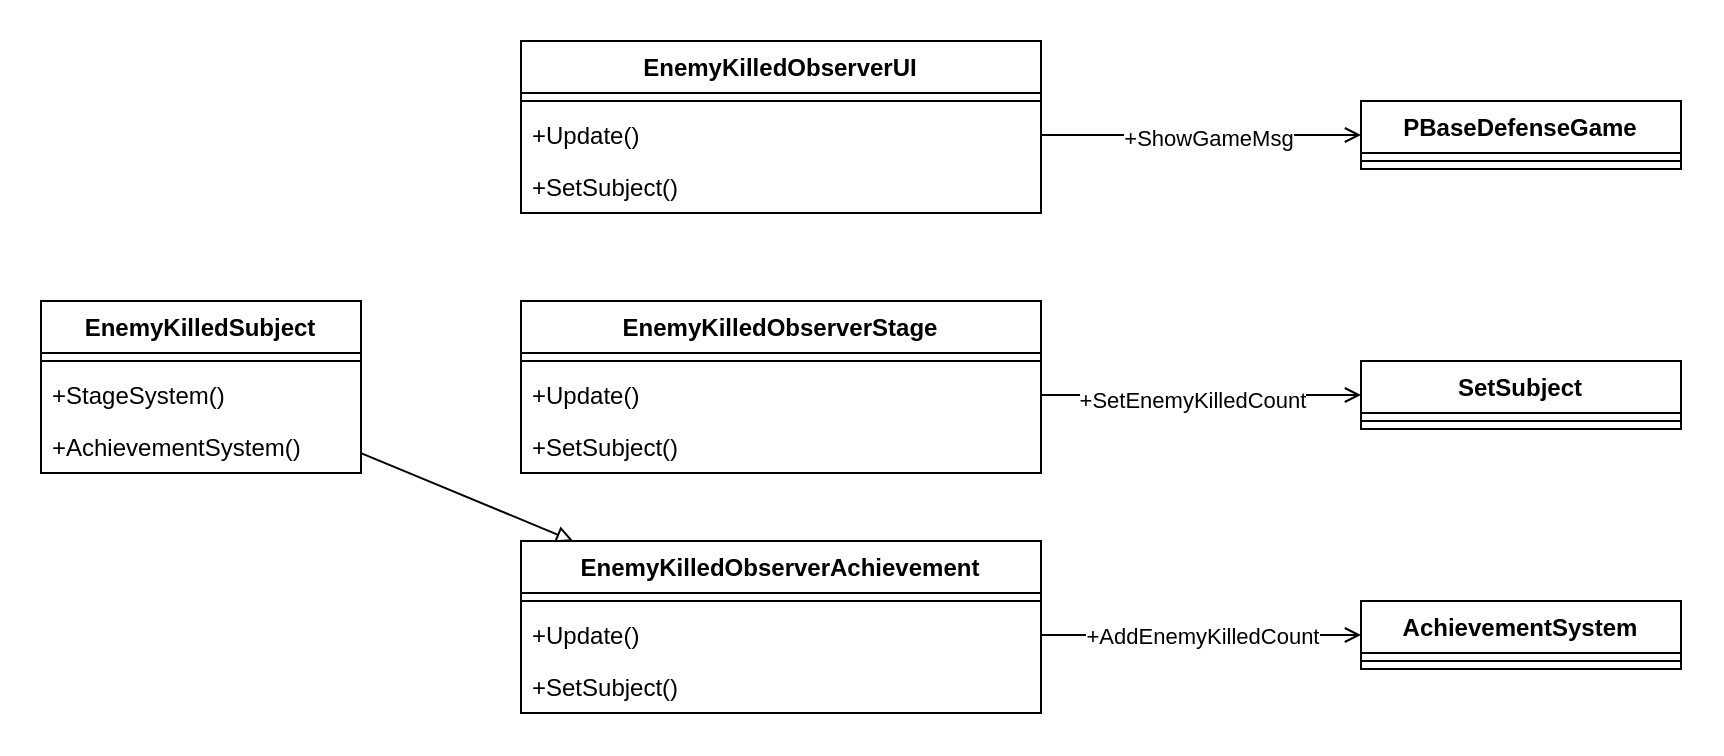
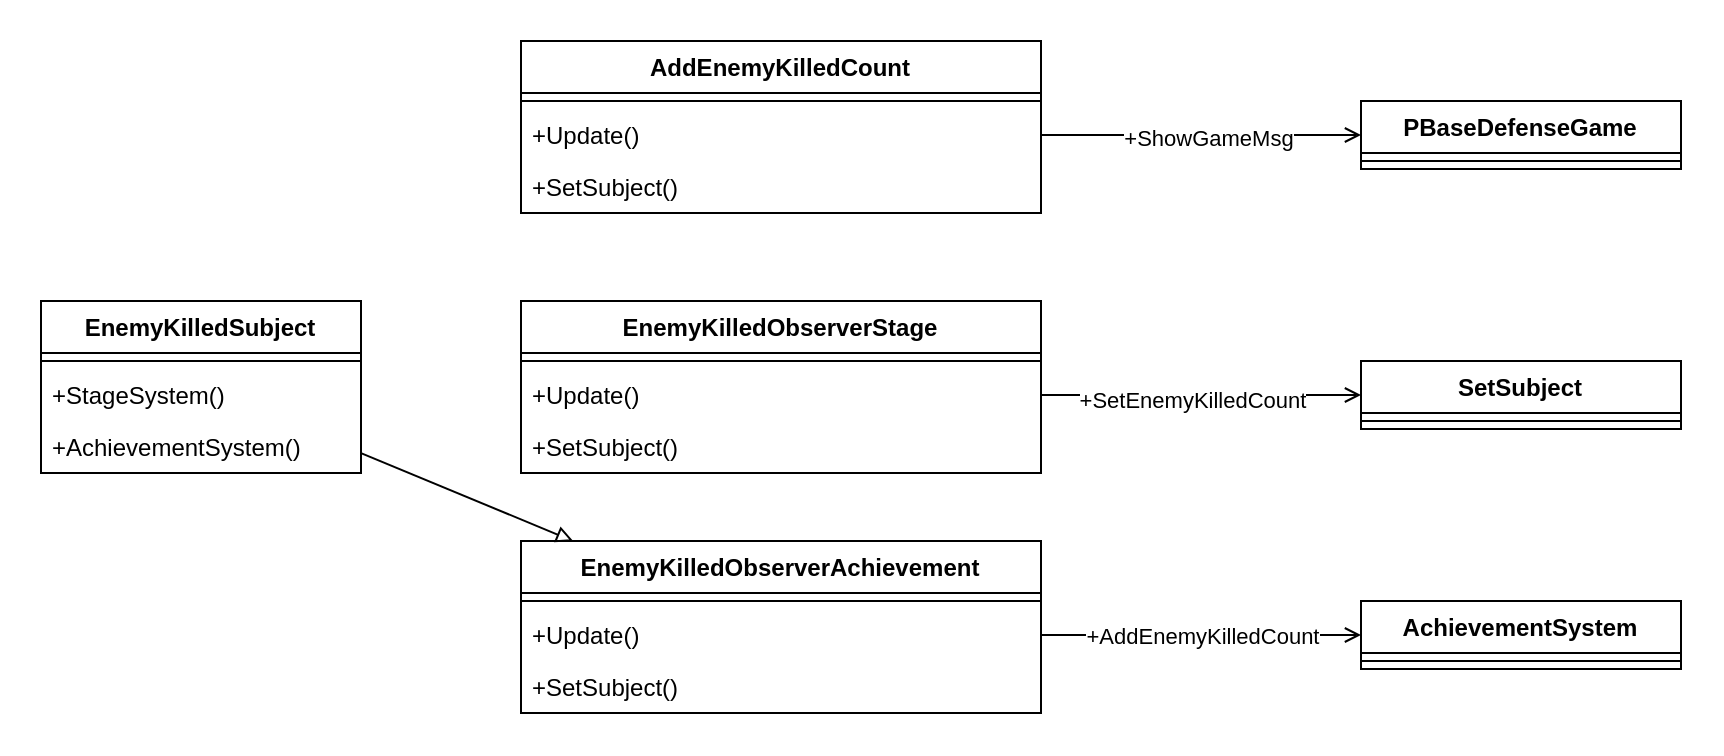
- <mxCell id="14" value="EnemyKilledObserverUI" style="swimlane;fontStyle=1;align=center;verticalAlign=top;childLayout=stackLayout;horizontal=1;startSize=26;horizontalStack=0;resizeParent=1;resizeParentMax=0;resizeLast=0;collapsible=1;marginBottom=0;whiteSpace=wrap;html=1;" parent="1" vertex="1"><mxGeometry x="260" y="20" width="260" height="86" as="geometry" /></mxCell>
+ <mxCell id="14" value="AddEnemyKilledCount" style="swimlane;fontStyle=1;align=center;verticalAlign=top;childLayout=stackLayout;horizontal=1;startSize=26;horizontalStack=0;resizeParent=1;resizeParentMax=0;resizeLast=0;collapsible=1;marginBottom=0;whiteSpace=wrap;html=1;" parent="1" vertex="1"><mxGeometry x="260" y="20" width="260" height="86" as="geometry" /></mxCell>
